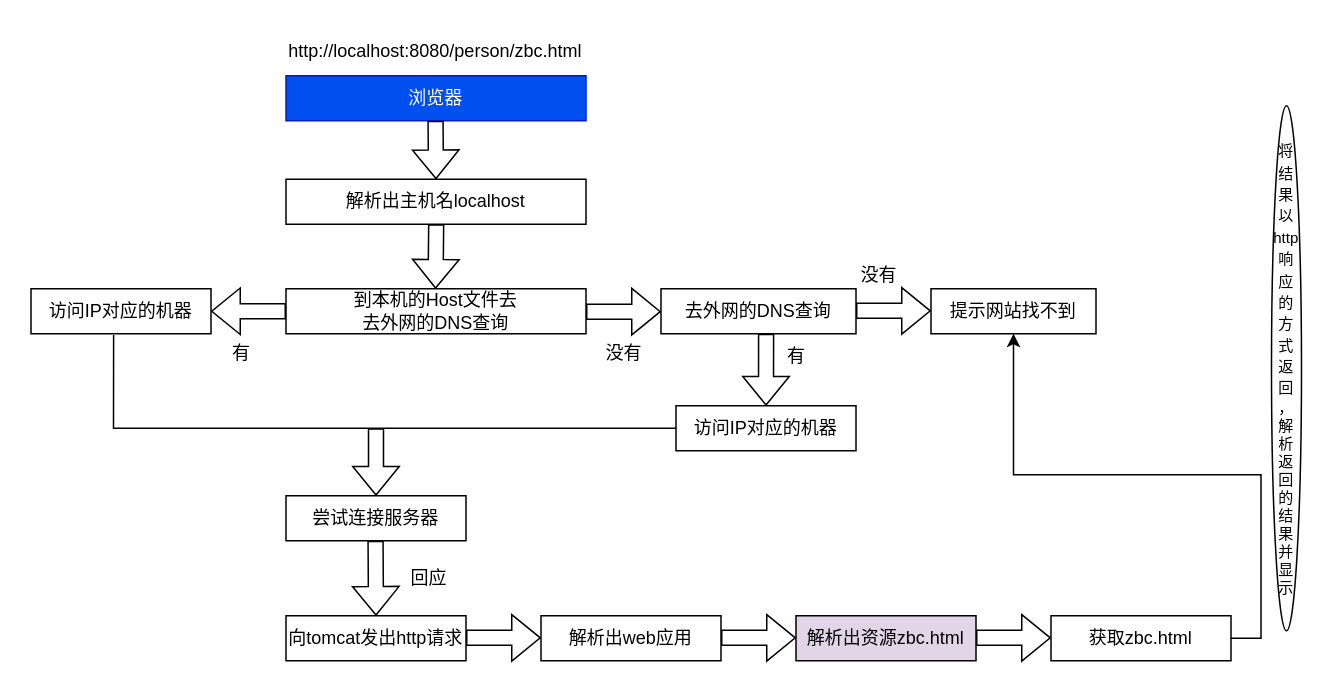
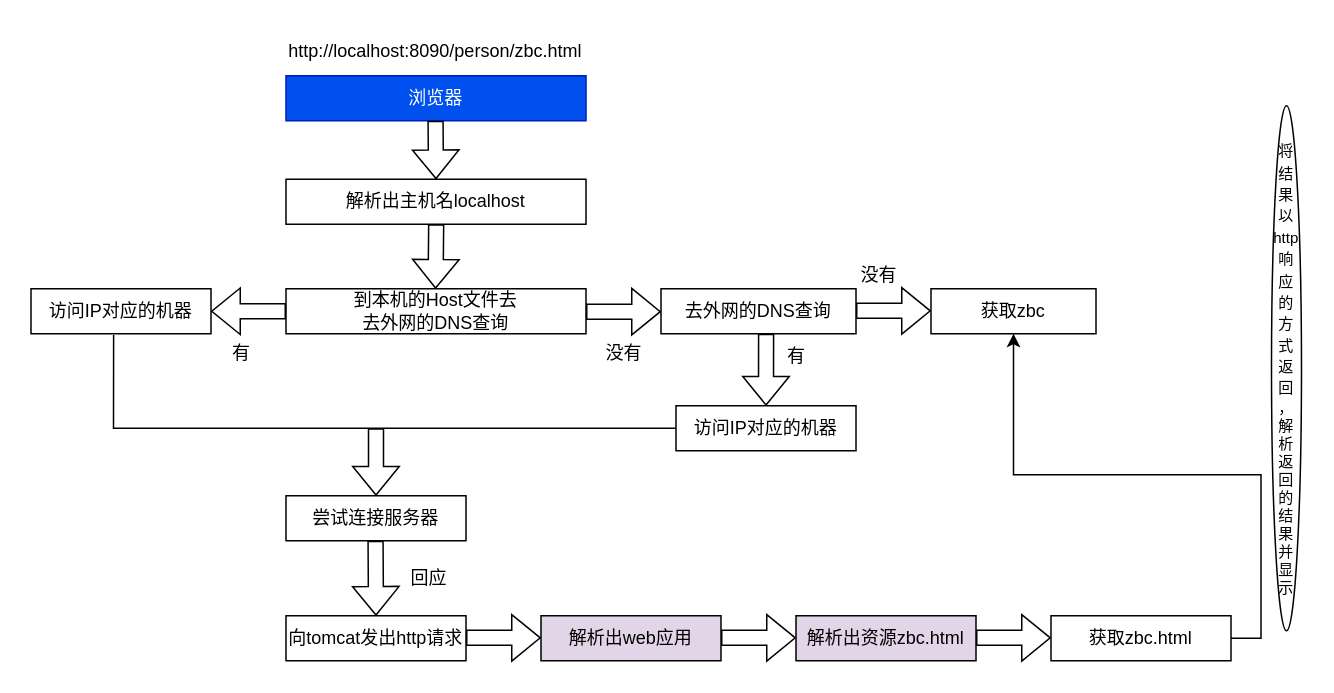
- <mxCell id="3" value="http://localhost:8080/person/zbc.html" style="text;whiteSpace=wrap;html=1;" vertex="1" parent="1"><mxGeometry x="190" y="20" width="230" height="40" as="geometry" /></mxCell>
+ <mxCell id="3" value="http://localhost:8090/person/zbc.html" style="text;whiteSpace=wrap;html=1;" vertex="1" parent="1"><mxGeometry x="190" y="20" width="230" height="40" as="geometry" /></mxCell>
- <mxCell id="16" value="提示网站找不到" style="rounded=0;whiteSpace=wrap;html=1;" vertex="1" parent="1"><mxGeometry x="620" y="192" width="110" height="30" as="geometry" /></mxCell>
+ <mxCell id="16" value="获取zbc" style="rounded=0;whiteSpace=wrap;html=1;" vertex="1" parent="1"><mxGeometry x="620" y="192" width="110" height="30" as="geometry" /></mxCell>
- <mxCell id="27" value="解析出web应用" style="rounded=0;whiteSpace=wrap;html=1;" vertex="1" parent="1"><mxGeometry x="360" y="410" width="120" height="30" as="geometry" /></mxCell>
+ <mxCell id="27" value="解析出web应用" style="rounded=0;whiteSpace=wrap;html=1;fillColor=#e1d5e7;" vertex="1" parent="1"><mxGeometry x="360" y="410" width="120" height="30" as="geometry" /></mxCell>
